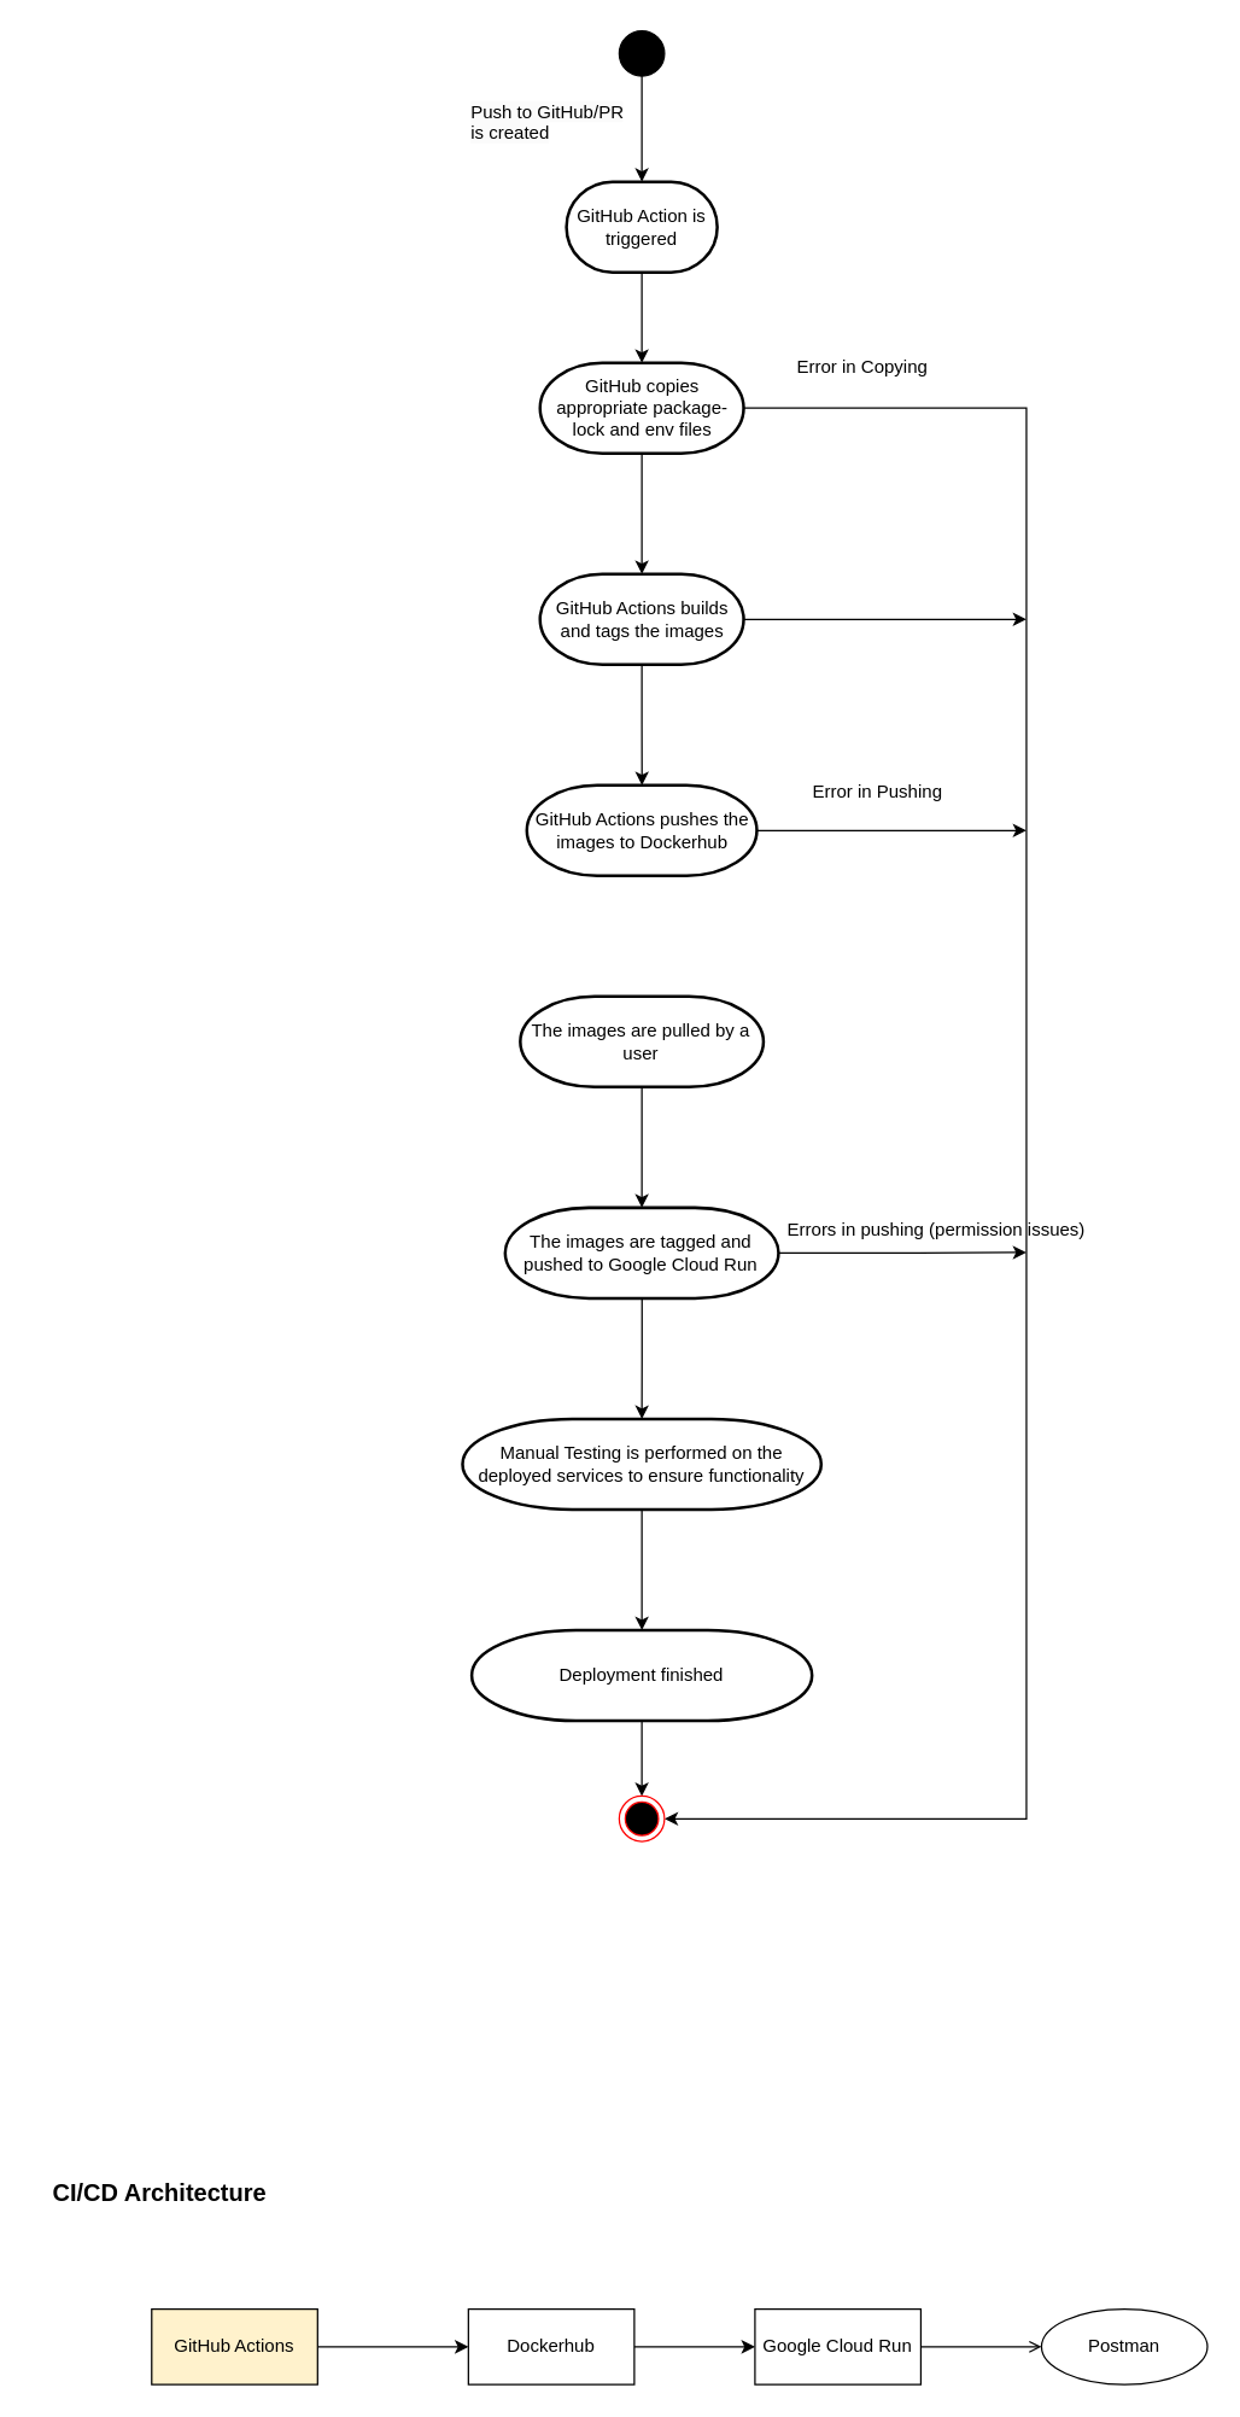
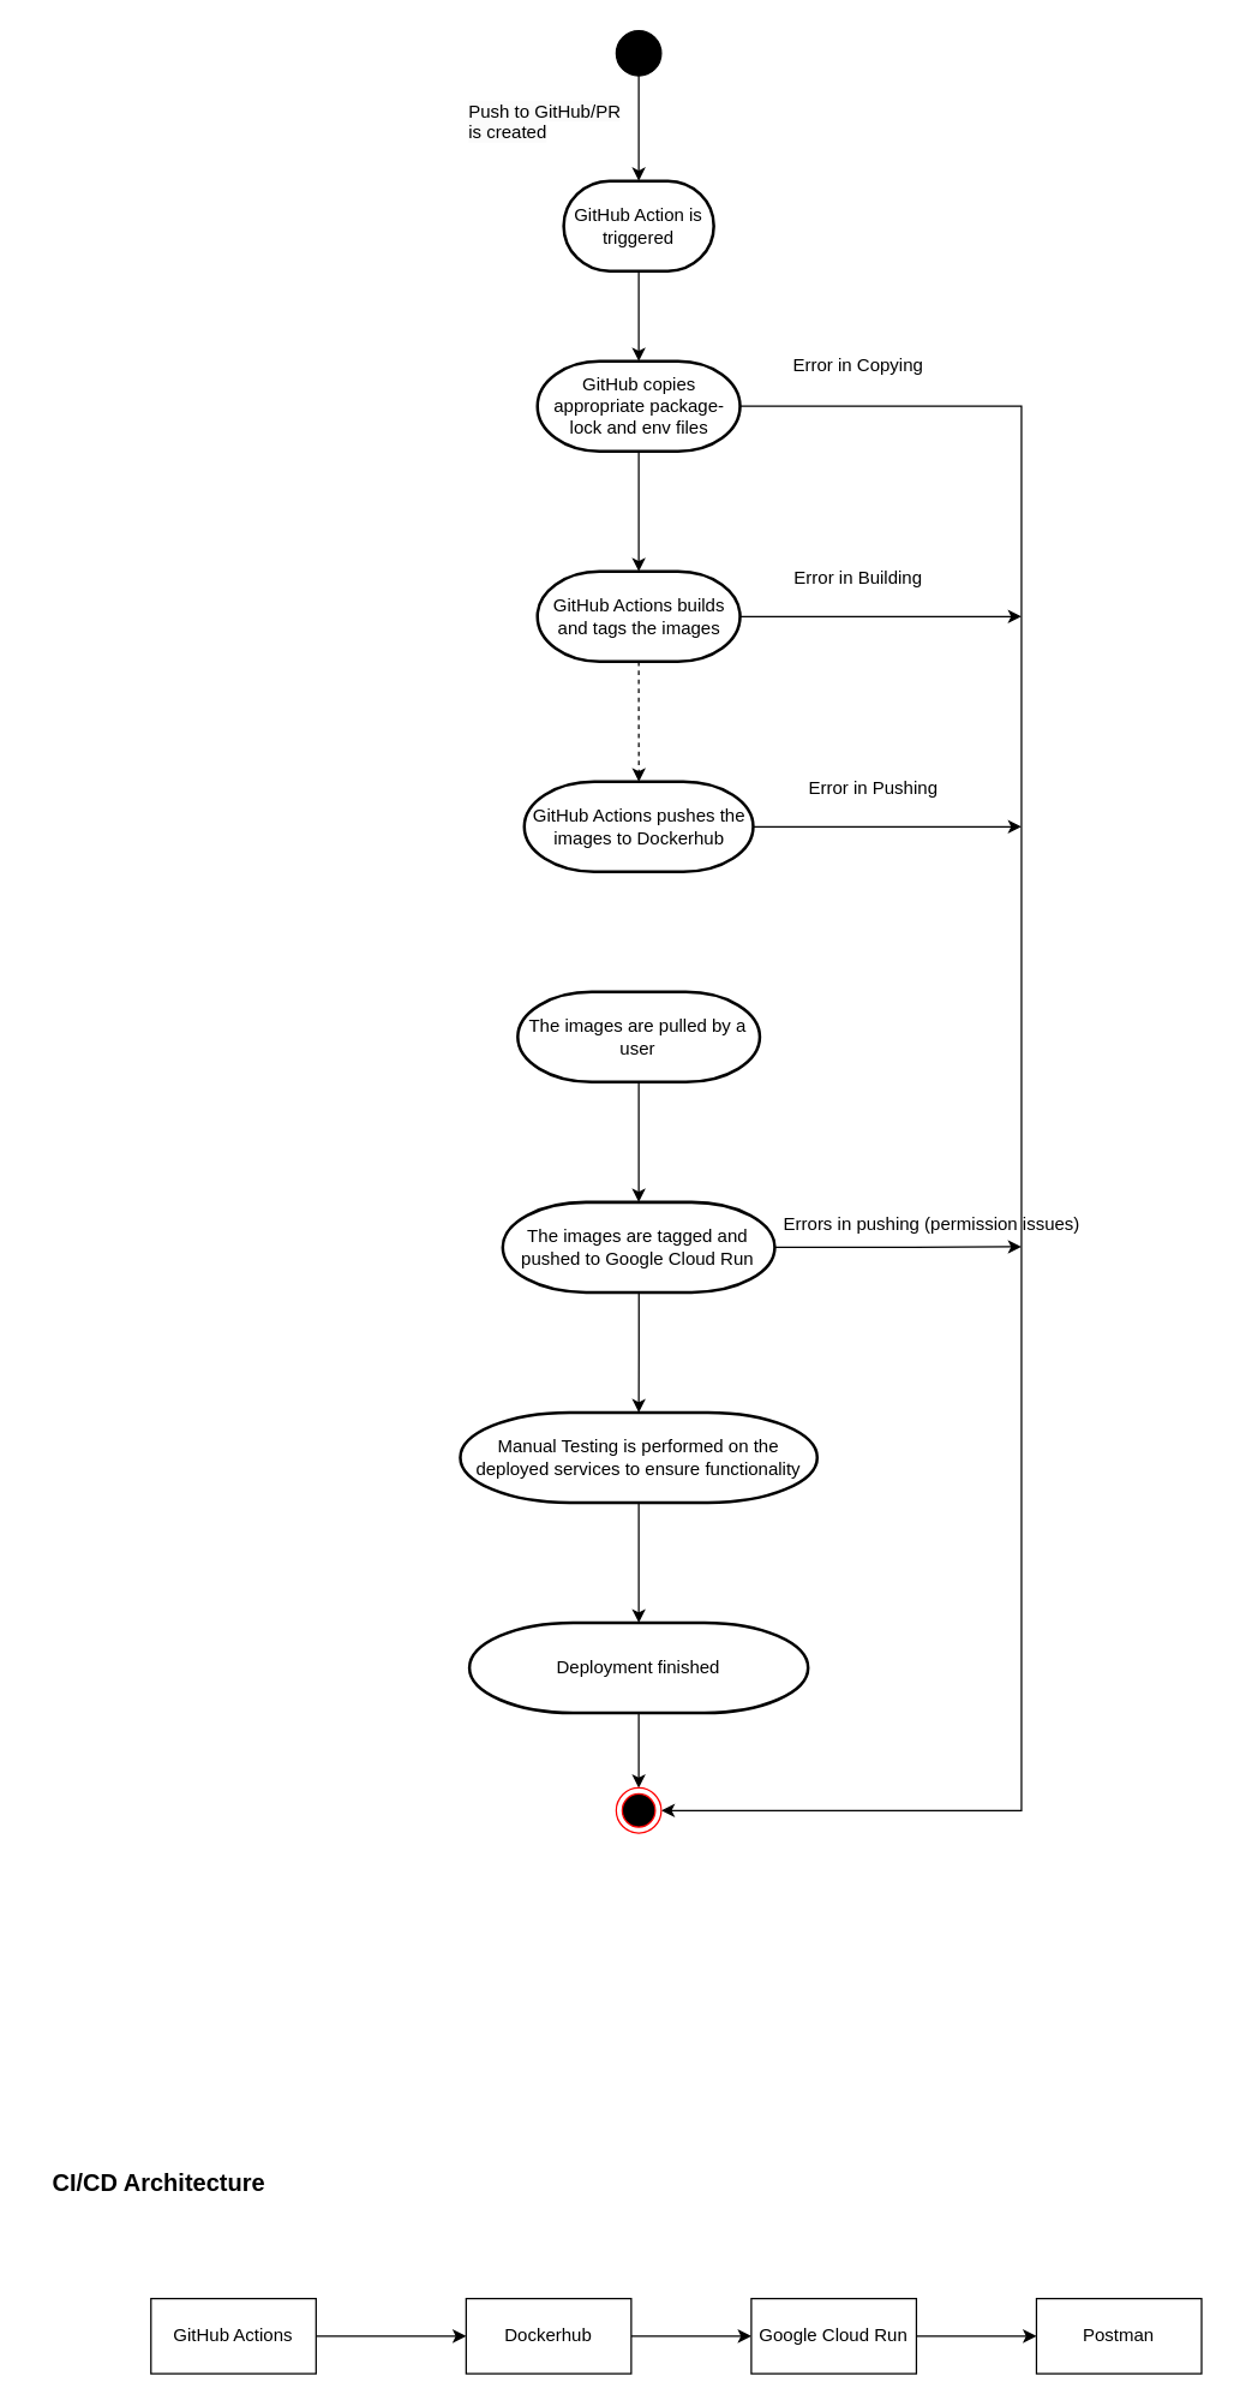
+ <mxCell id="26" value="Error in Building" style="text;html=1;align=center;verticalAlign=middle;resizable=0;points=[];autosize=1;strokeColor=none;fillColor=none;" vertex="1" parent="1"><mxGeometry x="515.63" y="370" width="110" height="30" as="geometry" /></mxCell>
- <mxCell id="10" value="" style="edgeStyle=orthogonalEdgeStyle;rounded=0;orthogonalLoop=1;jettySize=auto;html=1;" edge="1" parent="1" source="12" target="14"><mxGeometry relative="1" as="geometry" /></mxCell>
+ <mxCell id="10" value="" style="edgeStyle=orthogonalEdgeStyle;rounded=0;orthogonalLoop=1;jettySize=auto;html=1;dashed=1;" edge="1" parent="1" source="12" target="14"><mxGeometry relative="1" as="geometry" /></mxCell>
- <mxCell id="31" value="GitHub Actions" style="html=1;whiteSpace=wrap;fillColor=#fff2cc;" vertex="1" parent="1"><mxGeometry x="100" y="1530" width="110" height="50" as="geometry" /></mxCell>
+ <mxCell id="31" value="GitHub Actions" style="html=1;whiteSpace=wrap;" vertex="1" parent="1"><mxGeometry x="100" y="1530" width="110" height="50" as="geometry" /></mxCell>
- <mxCell id="34" value="" style="edgeStyle=orthogonalEdgeStyle;rounded=0;orthogonalLoop=1;jettySize=auto;html=1;endArrow=open;" edge="1" parent="1" source="35" target="36"><mxGeometry relative="1" as="geometry" /></mxCell>
+ <mxCell id="34" value="" style="edgeStyle=orthogonalEdgeStyle;rounded=0;orthogonalLoop=1;jettySize=auto;html=1;" edge="1" parent="1" source="35" target="36"><mxGeometry relative="1" as="geometry" /></mxCell>
- <mxCell id="36" value="Postman" style="ellipse;html=1;whiteSpace=wrap;" vertex="1" parent="1"><mxGeometry x="690" y="1530" width="110" height="50" as="geometry" /></mxCell>
+ <mxCell id="36" value="Postman" style="html=1;whiteSpace=wrap;" vertex="1" parent="1"><mxGeometry x="690" y="1530" width="110" height="50" as="geometry" /></mxCell>
